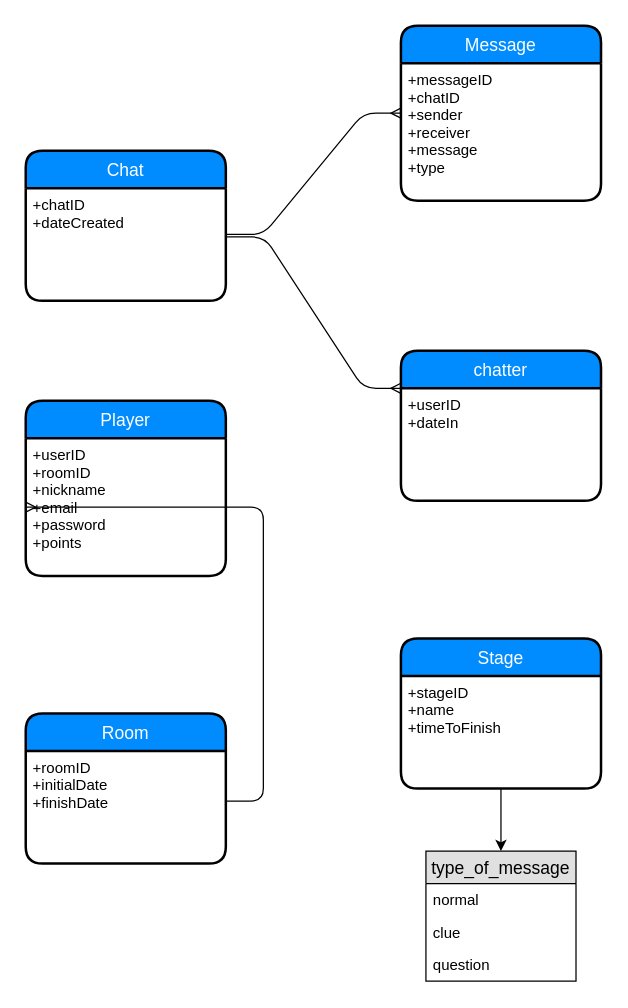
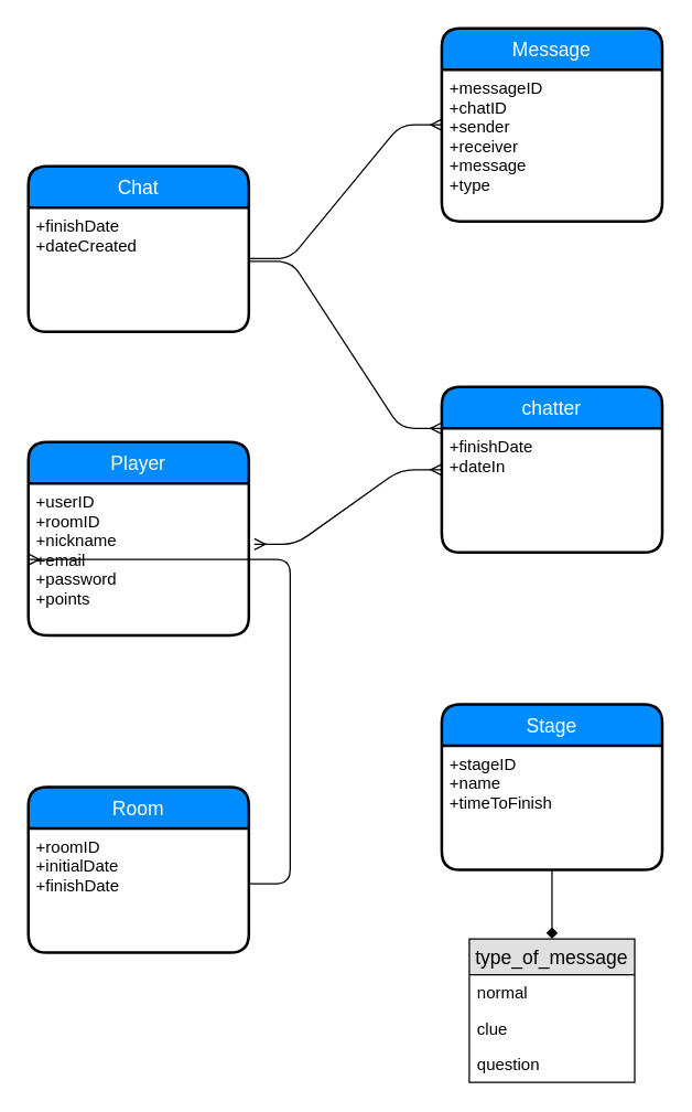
- <mxCell id="22" value="+chatID&#10;+dateCreated" style="align=left;strokeColor=none;fillColor=none;spacingLeft=4;fontSize=12;verticalAlign=top;resizable=0;rotatable=0;part=1;" vertex="1" parent="21"><mxGeometry y="30" width="160" height="90" as="geometry" /></mxCell>
+ <mxCell id="22" value="+finishDate&#10;+dateCreated" style="align=left;strokeColor=none;fillColor=none;spacingLeft=4;fontSize=12;verticalAlign=top;resizable=0;rotatable=0;part=1;" vertex="1" parent="21"><mxGeometry y="30" width="160" height="90" as="geometry" /></mxCell>
- <mxCell id="18" value="+userID&#10;+dateIn" style="align=left;strokeColor=none;fillColor=none;spacingLeft=4;fontSize=12;verticalAlign=top;resizable=0;rotatable=0;part=1;" vertex="1" parent="17"><mxGeometry y="30" width="160" height="90" as="geometry" /></mxCell>
+ <mxCell id="18" value="+finishDate&#10;+dateIn" style="align=left;strokeColor=none;fillColor=none;spacingLeft=4;fontSize=12;verticalAlign=top;resizable=0;rotatable=0;part=1;" vertex="1" parent="17"><mxGeometry y="30" width="160" height="90" as="geometry" /></mxCell>
+ <mxCell id="2" value="" style="edgeStyle=entityRelationEdgeStyle;fontSize=12;html=1;endArrow=ERmany;startArrow=ERmany;exitX=1.025;exitY=0.4;exitDx=0;exitDy=0;exitPerimeter=0;entryX=0;entryY=0.5;entryDx=0;entryDy=0;" edge="1" parent="1" source="6" target="17"><mxGeometry width="100" height="100" relative="1" as="geometry"><mxPoint x="280" y="460" as="sourcePoint" /><mxPoint x="380" y="360" as="targetPoint" /></mxGeometry></mxCell>
- <mxCell id="16" style="edgeStyle=orthogonalEdgeStyle;rounded=0;orthogonalLoop=1;jettySize=auto;html=1;exitX=0.5;exitY=1;exitDx=0;exitDy=0;entryX=0.5;entryY=0;entryDx=0;entryDy=0;" edge="1" parent="1" source="11" target="12"><mxGeometry relative="1" as="geometry" /></mxCell>
+ <mxCell id="16" style="edgeStyle=orthogonalEdgeStyle;rounded=0;orthogonalLoop=1;jettySize=auto;html=1;exitX=0.5;exitY=1;exitDx=0;exitDy=0;entryX=0.5;entryY=0;entryDx=0;entryDy=0;endArrow=diamond;" edge="1" parent="1" source="11" target="12"><mxGeometry relative="1" as="geometry" /></mxCell>
